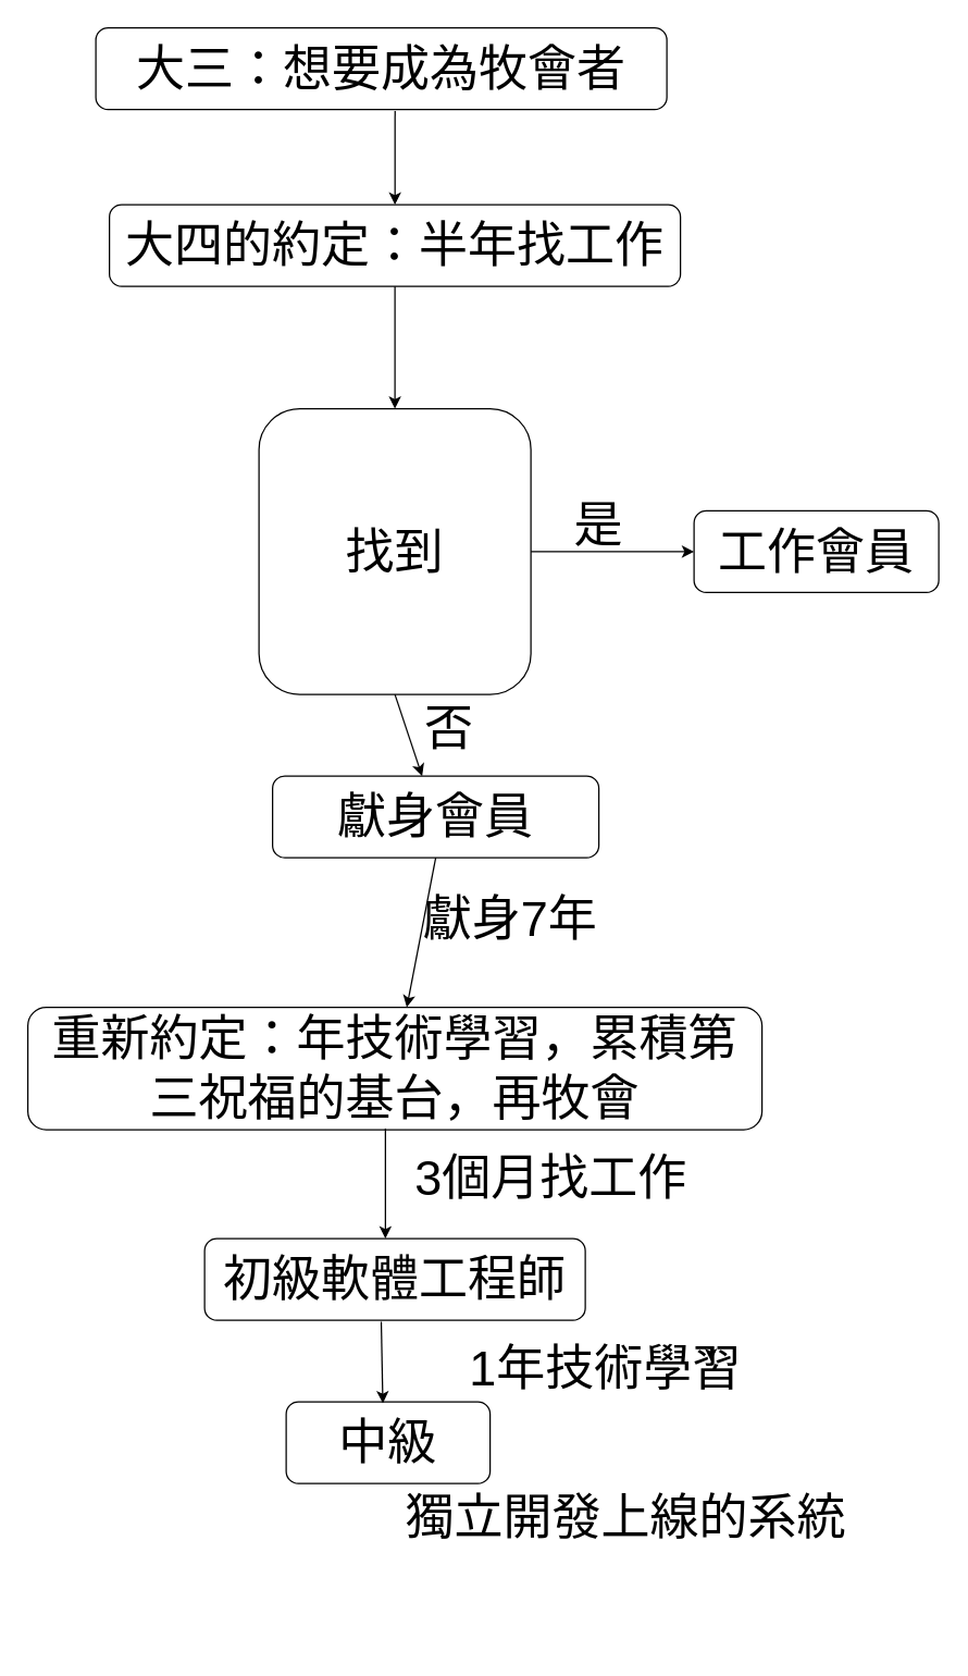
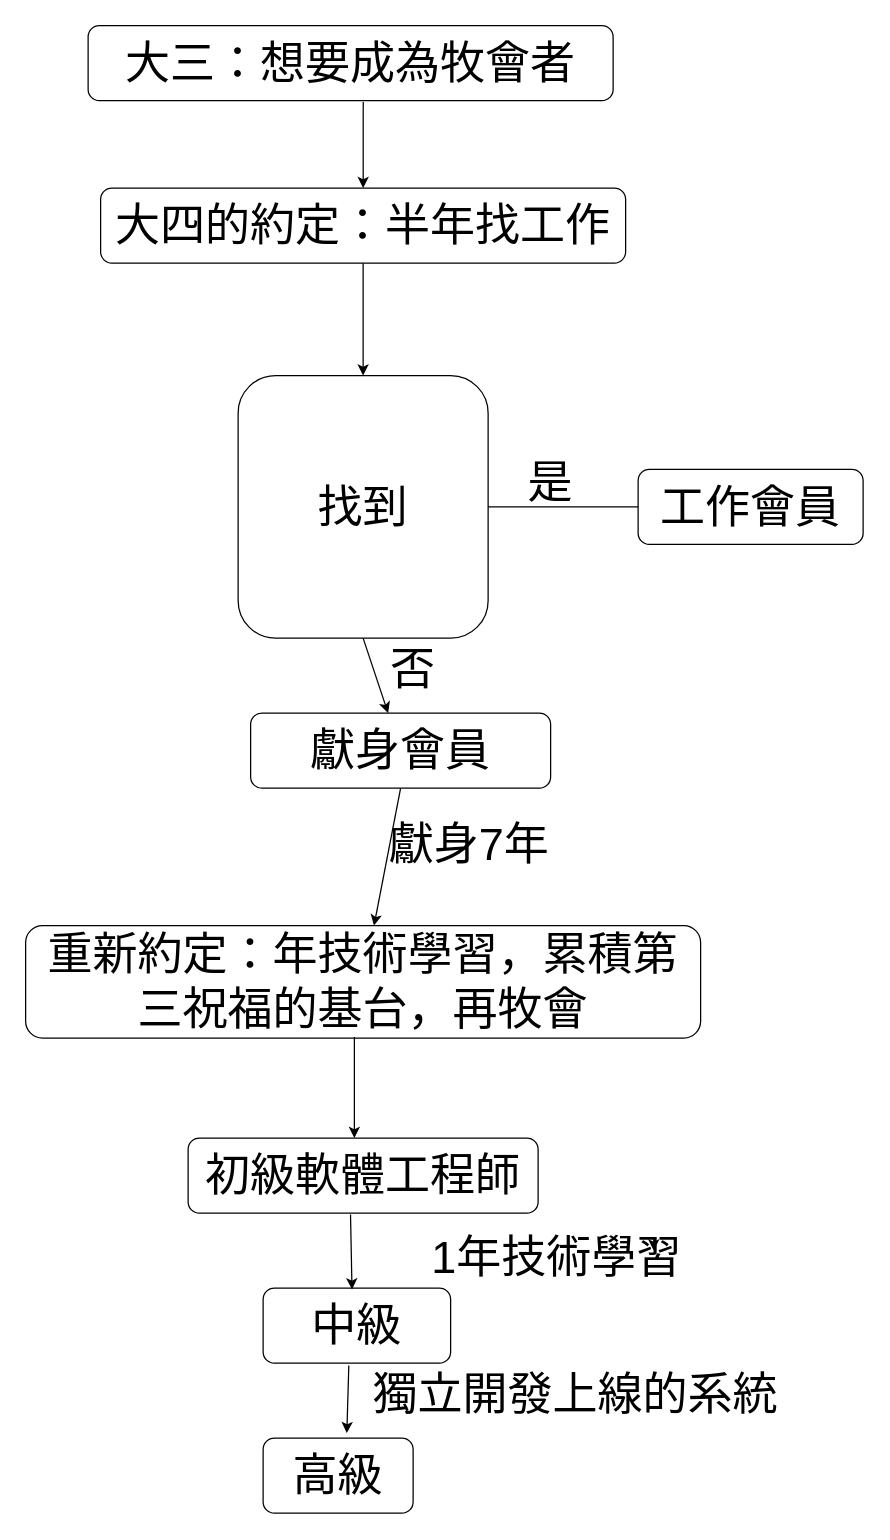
- <mxCell id="8" value="" style="endArrow=classic;html=1;rounded=0;fontSize=36;exitX=1;exitY=0.5;exitDx=0;exitDy=0;entryX=0;entryY=0.5;entryDx=0;entryDy=0;" edge="1" parent="1" source="5" target="7"><mxGeometry width="50" height="50" relative="1" as="geometry"><mxPoint x="380" y="610" as="sourcePoint" /><mxPoint x="430" y="560" as="targetPoint" /></mxGeometry></mxCell>
+ <mxCell id="8" value="" style="endArrow=none;html=1;rounded=0;fontSize=36;exitX=1;exitY=0.5;exitDx=0;exitDy=0;entryX=0;entryY=0.5;entryDx=0;entryDy=0;" edge="1" parent="1" source="5" target="7"><mxGeometry width="50" height="50" relative="1" as="geometry"><mxPoint x="380" y="610" as="sourcePoint" /><mxPoint x="430" y="560" as="targetPoint" /></mxGeometry></mxCell>
- <mxCell id="17" value="3個月找工作" style="text;html=1;strokeColor=none;fillColor=none;align=center;verticalAlign=middle;whiteSpace=wrap;rounded=0;fontSize=36;" vertex="1" parent="1"><mxGeometry x="290" y="850" width="230" height="30" as="geometry" /></mxCell>
+ <mxCell id="24" value="" style="endArrow=classic;html=1;rounded=0;fontSize=36;exitX=0.457;exitY=1.033;exitDx=0;exitDy=0;entryX=0.558;entryY=-0.067;entryDx=0;entryDy=0;entryPerimeter=0;exitPerimeter=0;" edge="1" parent="1" source="19" target="23"><mxGeometry width="50" height="50" relative="1" as="geometry"><mxPoint x="380" y="900" as="sourcePoint" /><mxPoint x="430" y="850" as="targetPoint" /></mxGeometry></mxCell>
+ <mxCell id="23" value="高級" style="rounded=1;whiteSpace=wrap;html=1;fontSize=36;" vertex="1" parent="1"><mxGeometry x="210" y="1150" width="120" height="60" as="geometry" /></mxCell>
